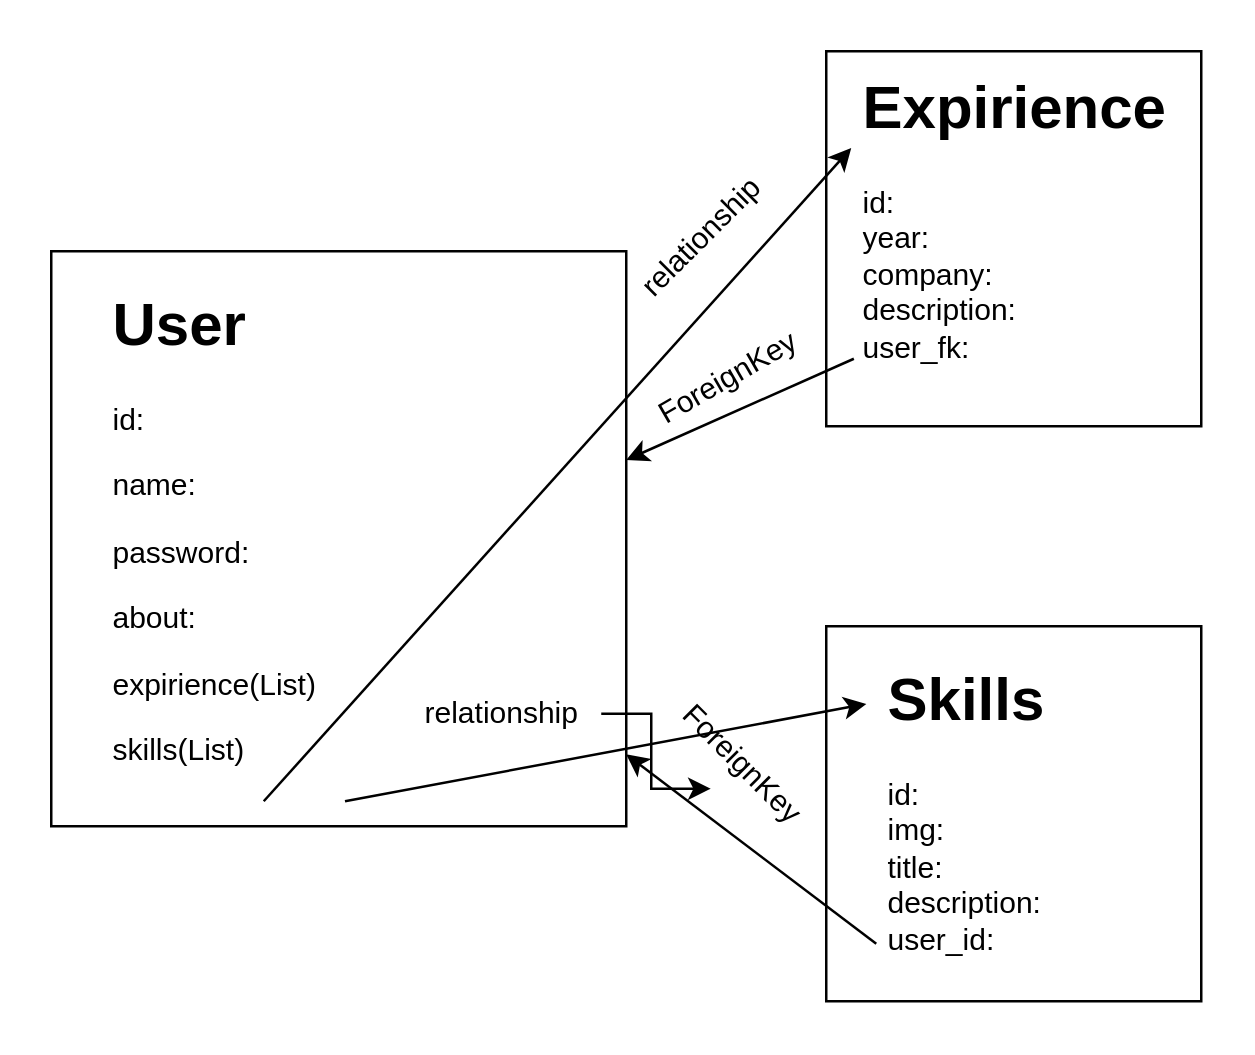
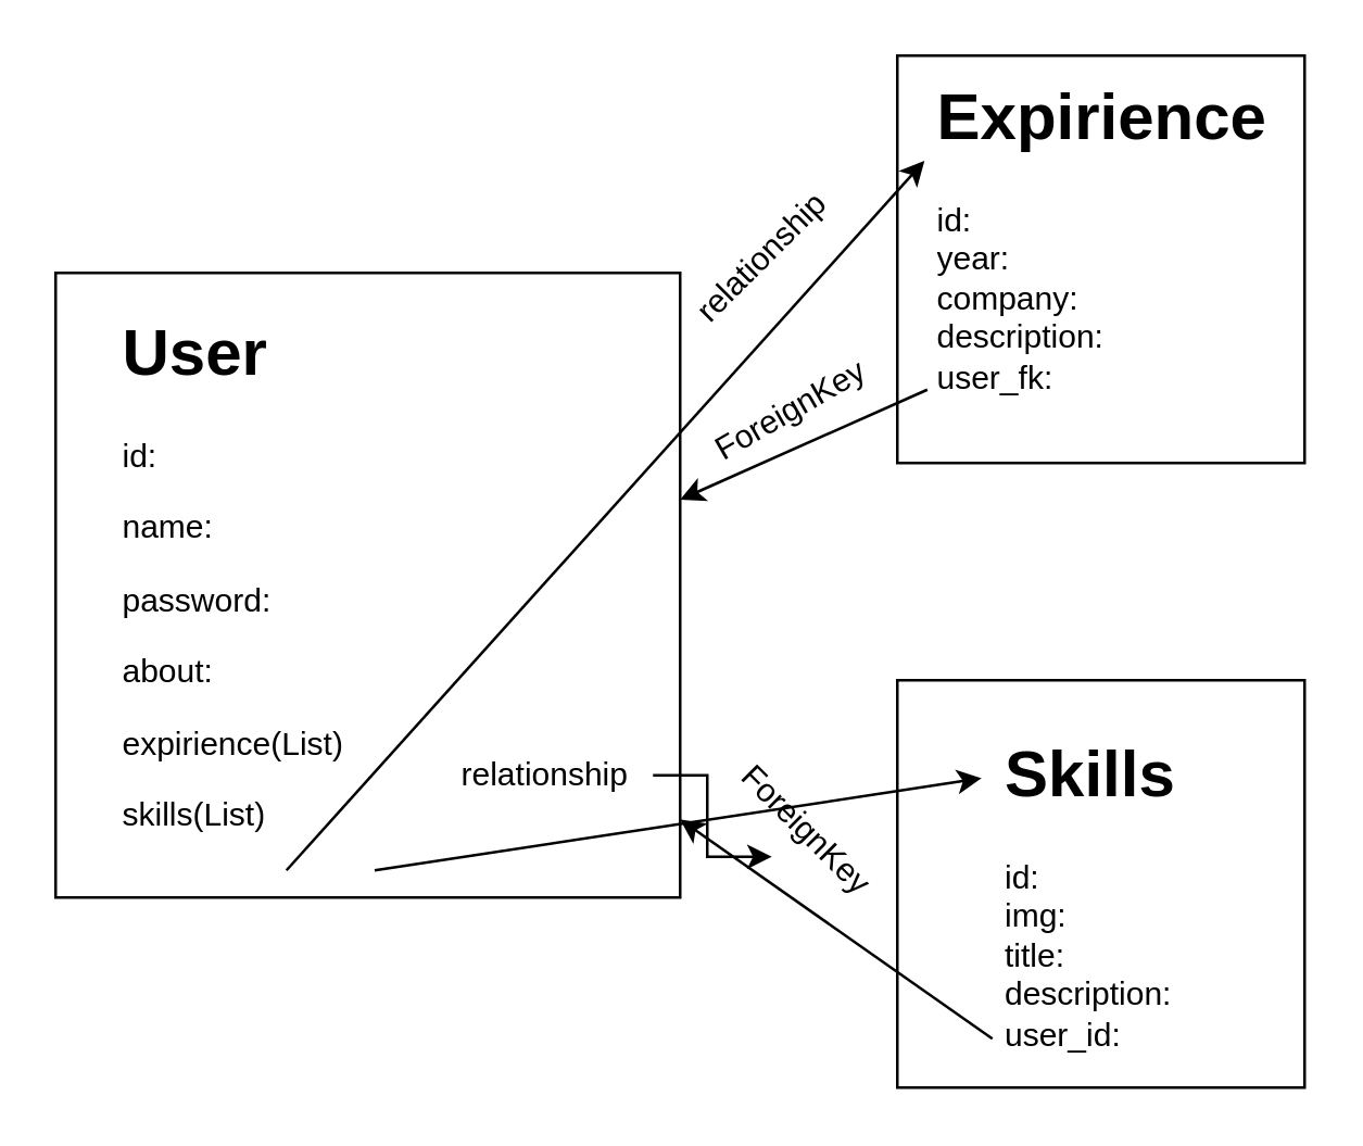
- <mxCell id="7" value="&lt;h1&gt;Skills&lt;/h1&gt;&lt;div&gt;id:&lt;/div&gt;&lt;div&gt;img:&lt;/div&gt;&lt;div&gt;title:&lt;/div&gt;&lt;div&gt;description:&lt;/div&gt;&lt;div&gt;user_id:&lt;/div&gt;" style="text;html=1;strokeColor=none;fillColor=none;spacing=5;spacingTop=-20;whiteSpace=wrap;overflow=hidden;rounded=0;" parent="1" vertex="1"><mxGeometry x="350" y="260" width="110" height="130" as="geometry" /></mxCell>
+ <mxCell id="7" value="&lt;h1&gt;Skills&lt;/h1&gt;&lt;div&gt;id:&lt;/div&gt;&lt;div&gt;img:&lt;/div&gt;&lt;div&gt;title:&lt;/div&gt;&lt;div&gt;description:&lt;/div&gt;&lt;div&gt;user_id:&lt;/div&gt;" style="text;html=1;strokeColor=none;fillColor=none;spacing=5;spacingTop=-20;whiteSpace=wrap;overflow=hidden;rounded=0;" parent="1" vertex="1"><mxGeometry x="365" y="265" width="110" height="130" as="geometry" /></mxCell>
